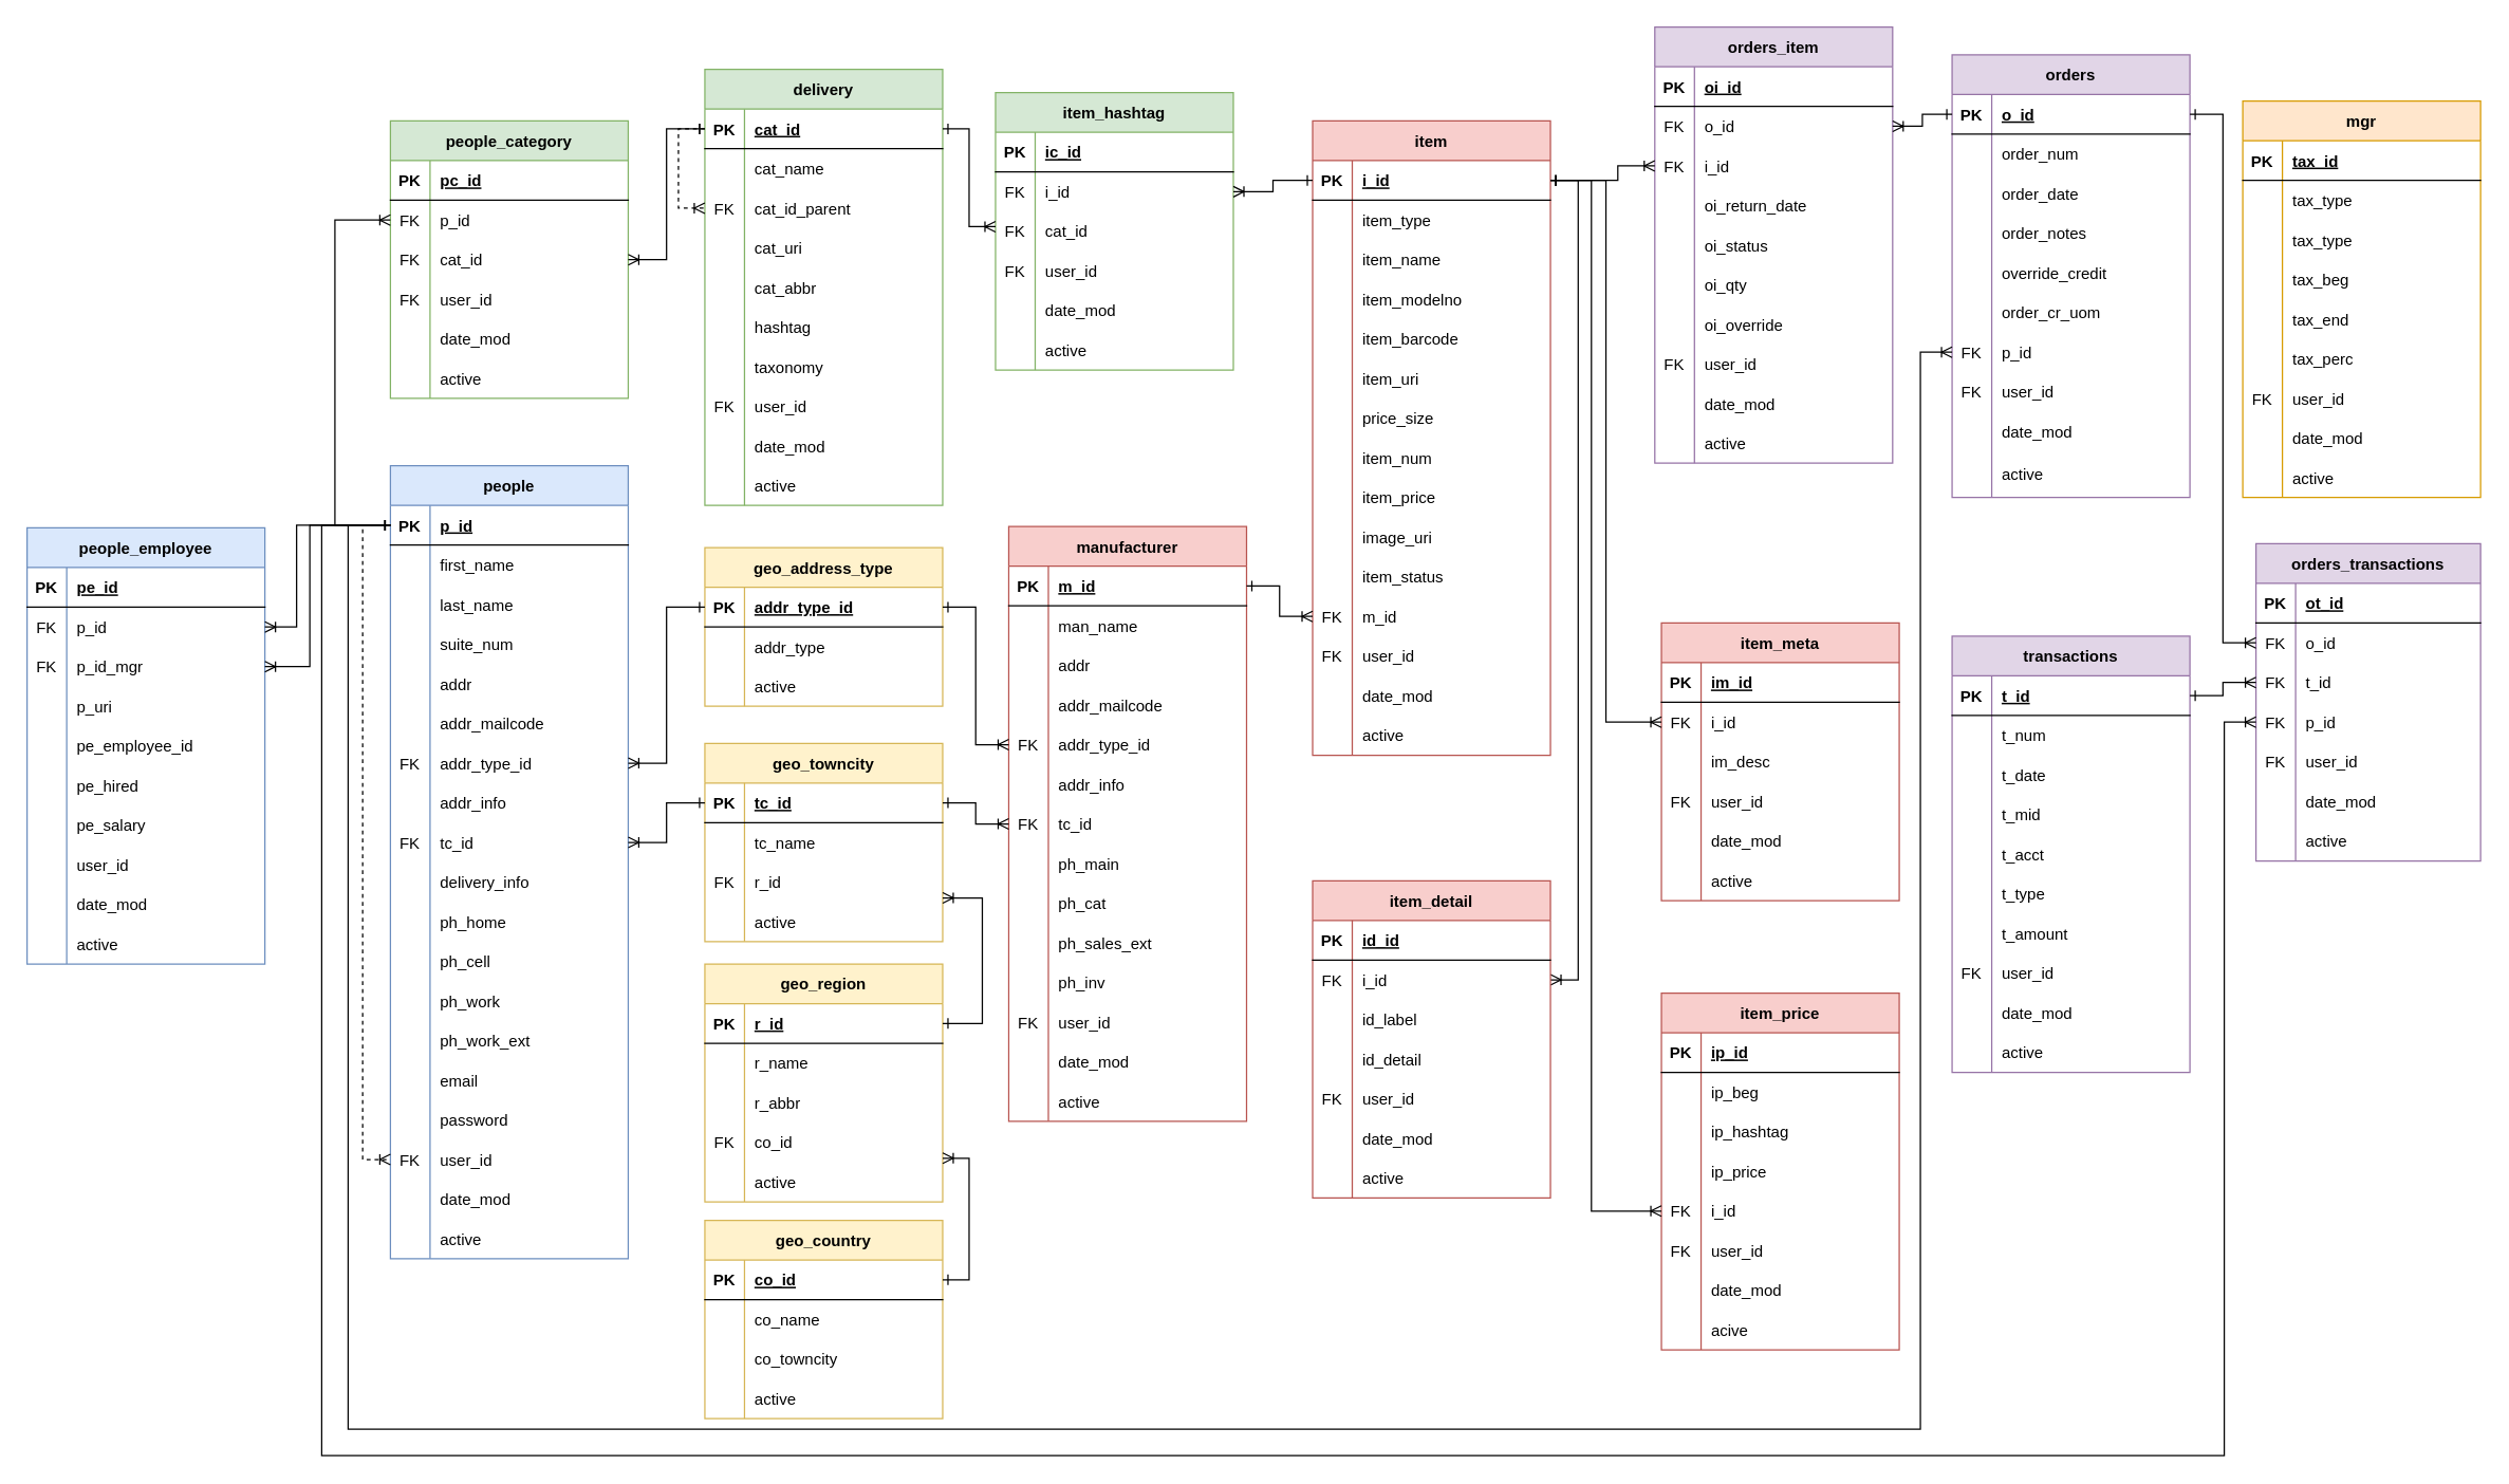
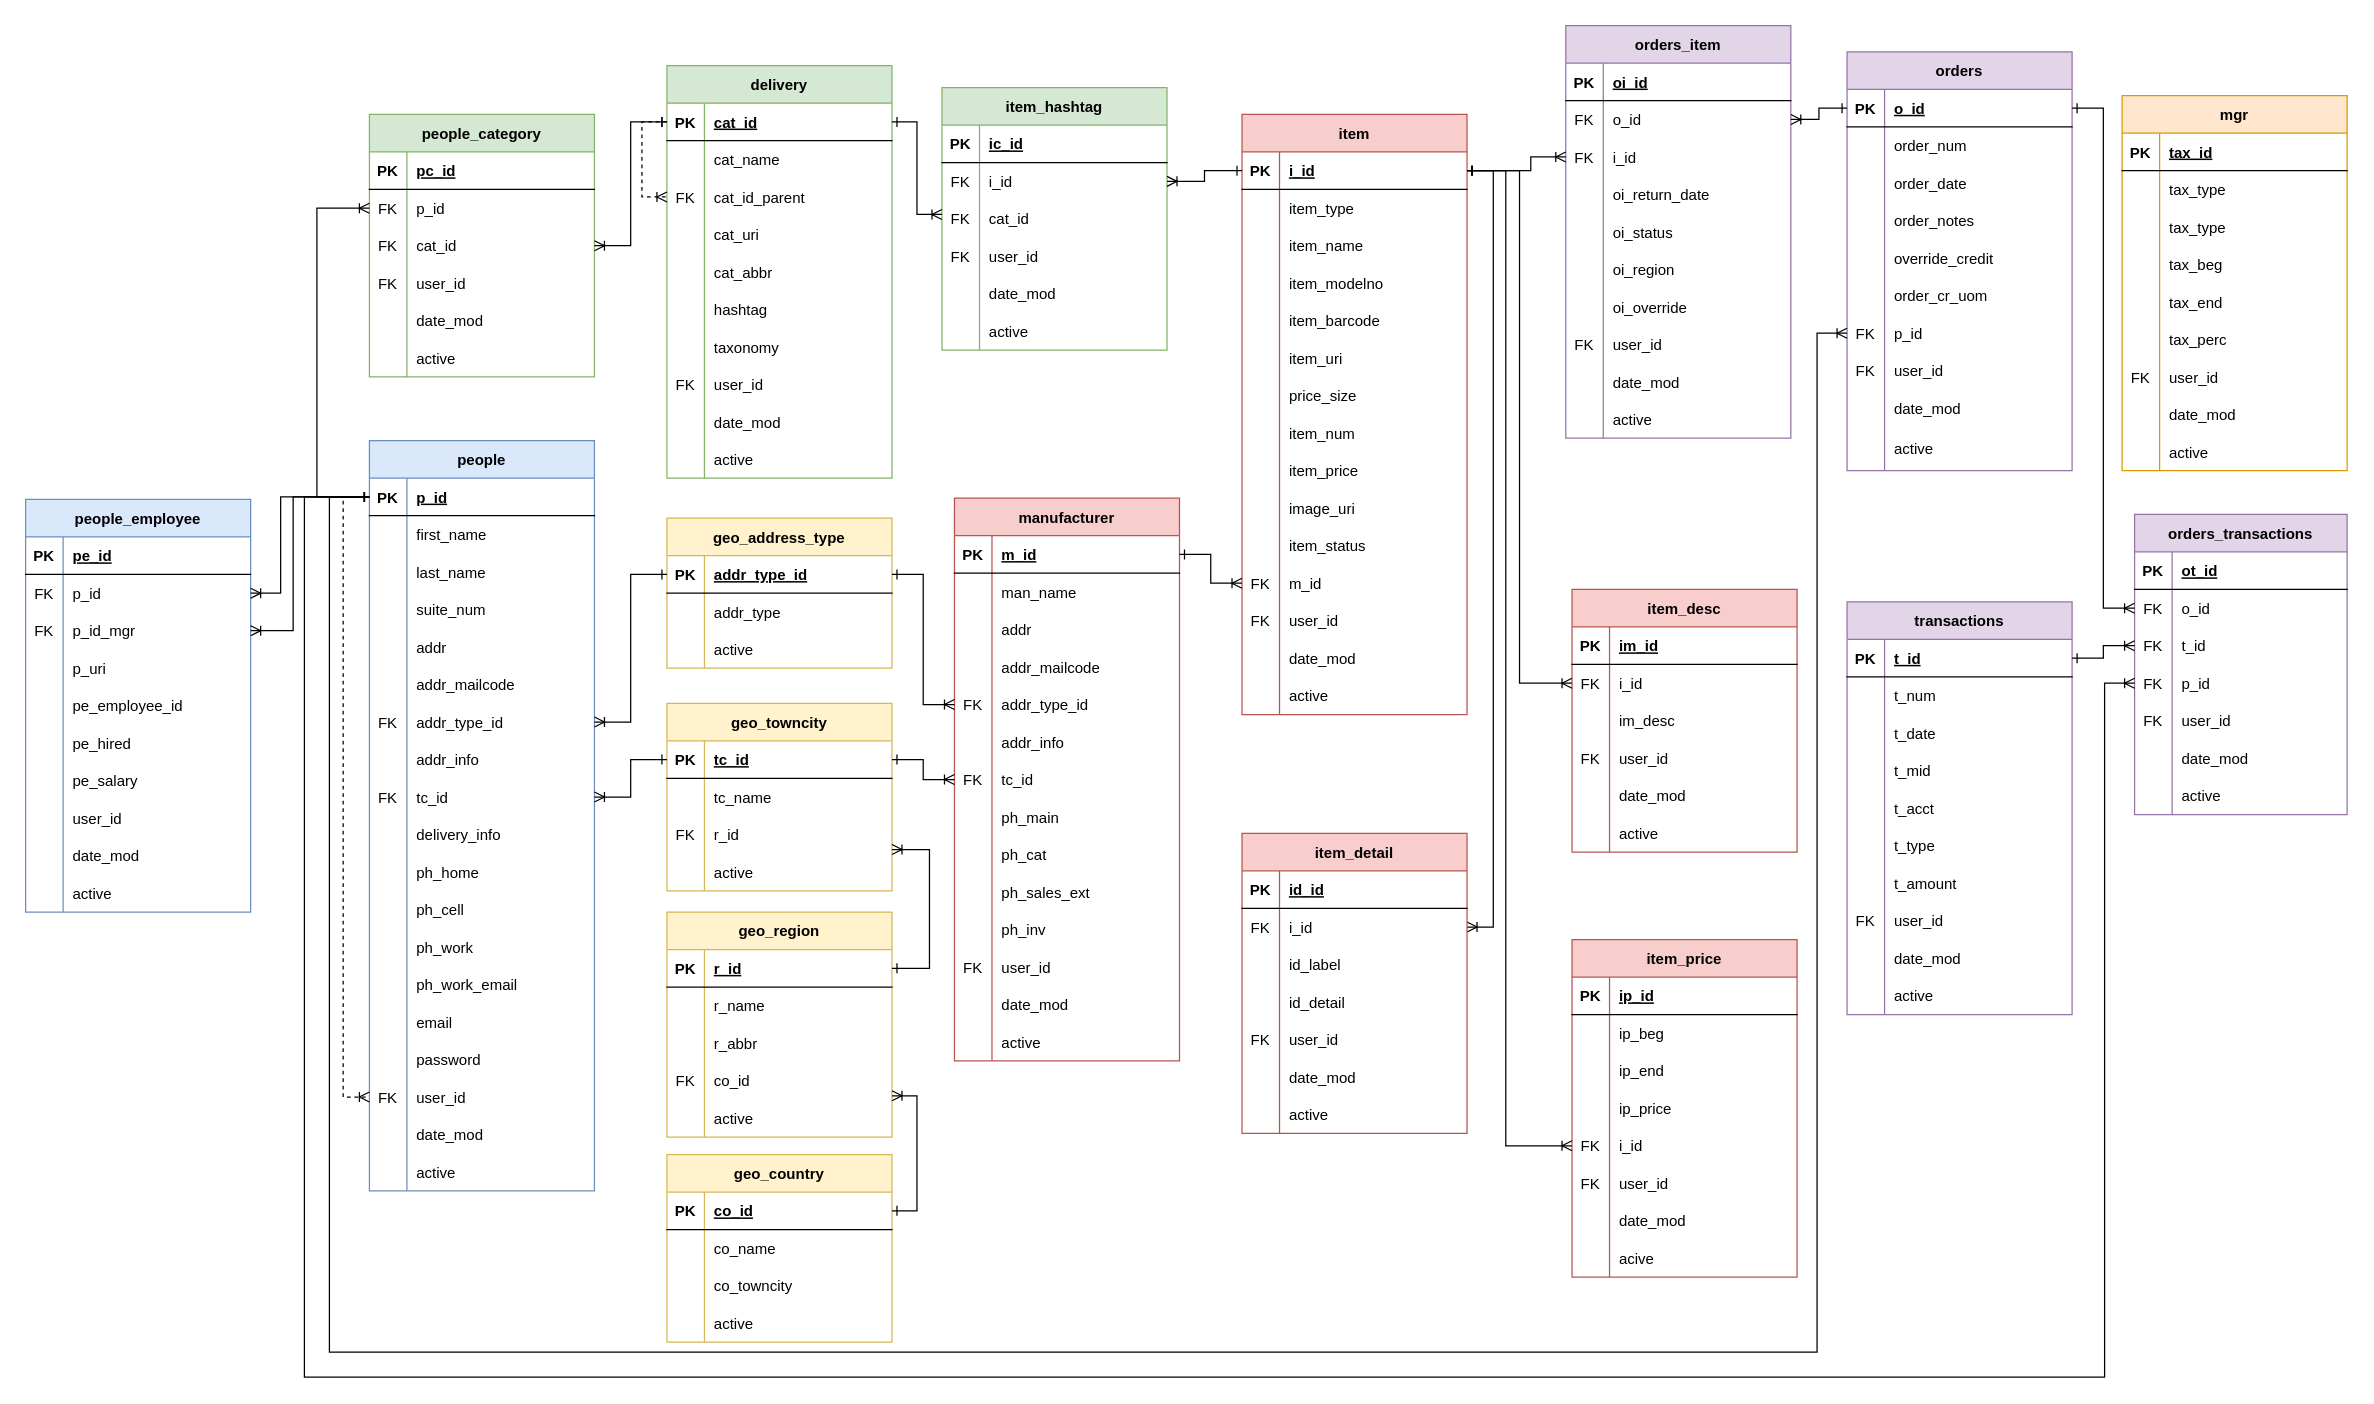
- <mxCell id="477" value="oi_qty" style="shape=partialRectangle;connectable=0;fillColor=none;top=0;left=0;bottom=0;right=0;align=left;spacingLeft=6;overflow=hidden;" parent="475" vertex="1"><mxGeometry x="30" width="150" height="30" as="geometry"><mxRectangle width="150" height="30" as="alternateBounds" /></mxGeometry></mxCell>
+ <mxCell id="477" value="oi_region" style="shape=partialRectangle;connectable=0;fillColor=none;top=0;left=0;bottom=0;right=0;align=left;spacingLeft=6;overflow=hidden;" parent="475" vertex="1"><mxGeometry x="30" width="150" height="30" as="geometry"><mxRectangle width="150" height="30" as="alternateBounds" /></mxGeometry></mxCell>
- <mxCell id="258" value="item_meta" style="shape=table;startSize=30;container=1;collapsible=1;childLayout=tableLayout;fixedRows=1;rowLines=0;fontStyle=1;align=center;resizeLast=1;fillColor=#f8cecc;strokeColor=#b85450;" parent="1" vertex="1"><mxGeometry x="1257" y="471" width="180" height="210" as="geometry" /></mxCell>
+ <mxCell id="258" value="item_desc" style="shape=table;startSize=30;container=1;collapsible=1;childLayout=tableLayout;fixedRows=1;rowLines=0;fontStyle=1;align=center;resizeLast=1;fillColor=#f8cecc;strokeColor=#b85450;" parent="1" vertex="1"><mxGeometry x="1257" y="471" width="180" height="210" as="geometry" /></mxCell>
- <mxCell id="44" value="ph_work_ext" style="shape=partialRectangle;connectable=0;fillColor=none;top=0;left=0;bottom=0;right=0;align=left;spacingLeft=6;overflow=hidden;" parent="42" vertex="1"><mxGeometry x="30" width="150" height="30" as="geometry"><mxRectangle width="150" height="30" as="alternateBounds" /></mxGeometry></mxCell>
+ <mxCell id="44" value="ph_work_email" style="shape=partialRectangle;connectable=0;fillColor=none;top=0;left=0;bottom=0;right=0;align=left;spacingLeft=6;overflow=hidden;" parent="42" vertex="1"><mxGeometry x="30" width="150" height="30" as="geometry"><mxRectangle width="150" height="30" as="alternateBounds" /></mxGeometry></mxCell>
- <mxCell id="242" value="ip_hashtag" style="shape=partialRectangle;connectable=0;fillColor=none;top=0;left=0;bottom=0;right=0;align=left;spacingLeft=6;overflow=hidden;" parent="240" vertex="1"><mxGeometry x="30" width="150" height="30" as="geometry"><mxRectangle width="150" height="30" as="alternateBounds" /></mxGeometry></mxCell>
+ <mxCell id="242" value="ip_end" style="shape=partialRectangle;connectable=0;fillColor=none;top=0;left=0;bottom=0;right=0;align=left;spacingLeft=6;overflow=hidden;" parent="240" vertex="1"><mxGeometry x="30" width="150" height="30" as="geometry"><mxRectangle width="150" height="30" as="alternateBounds" /></mxGeometry></mxCell>
